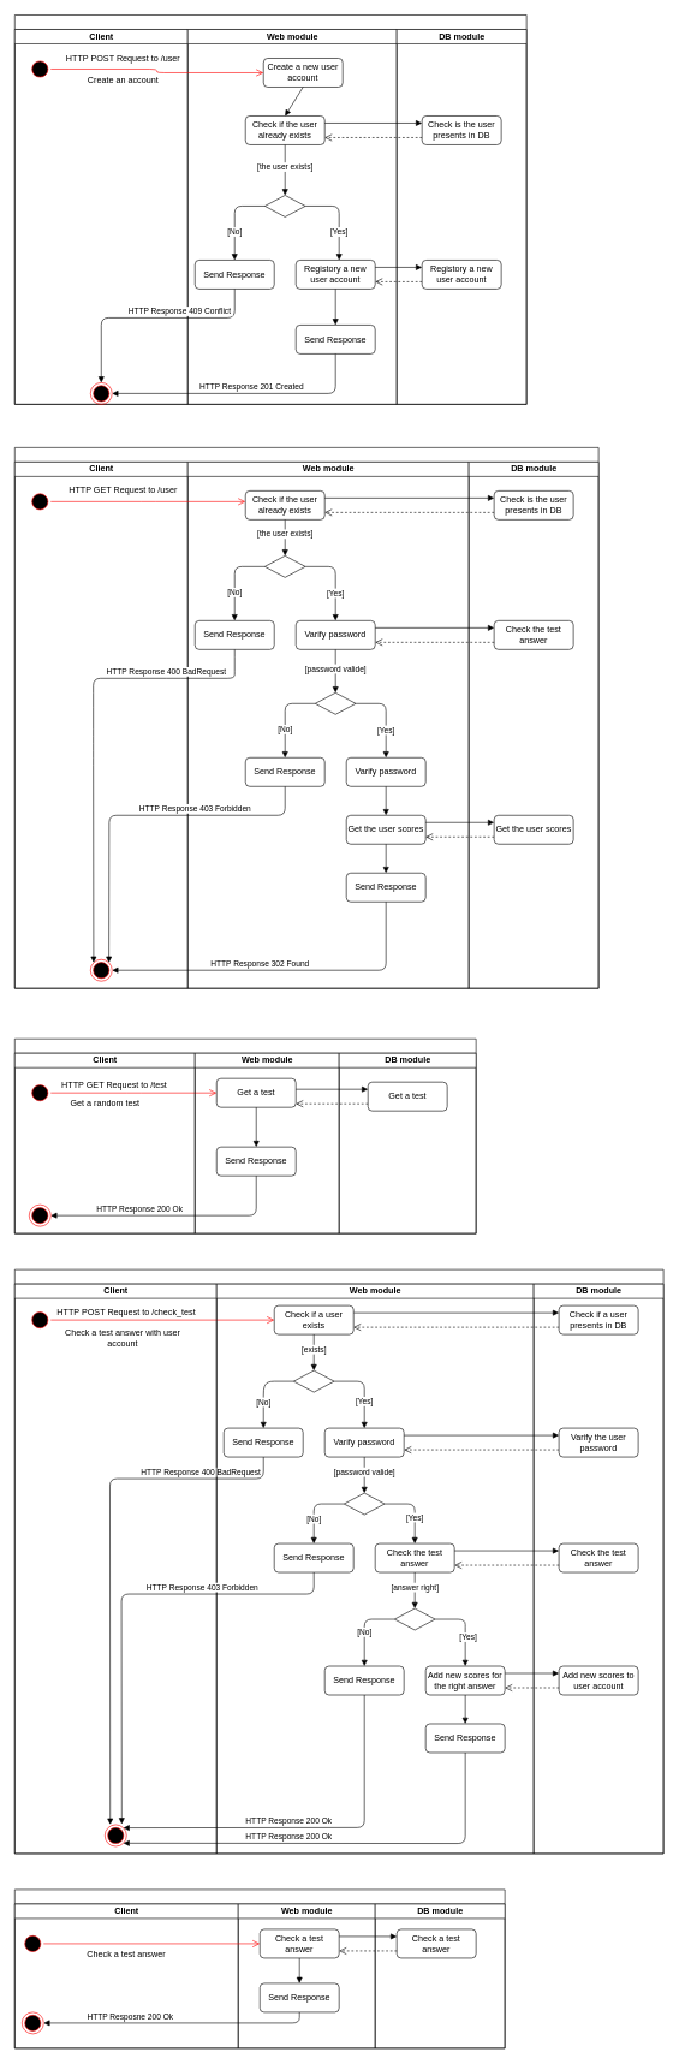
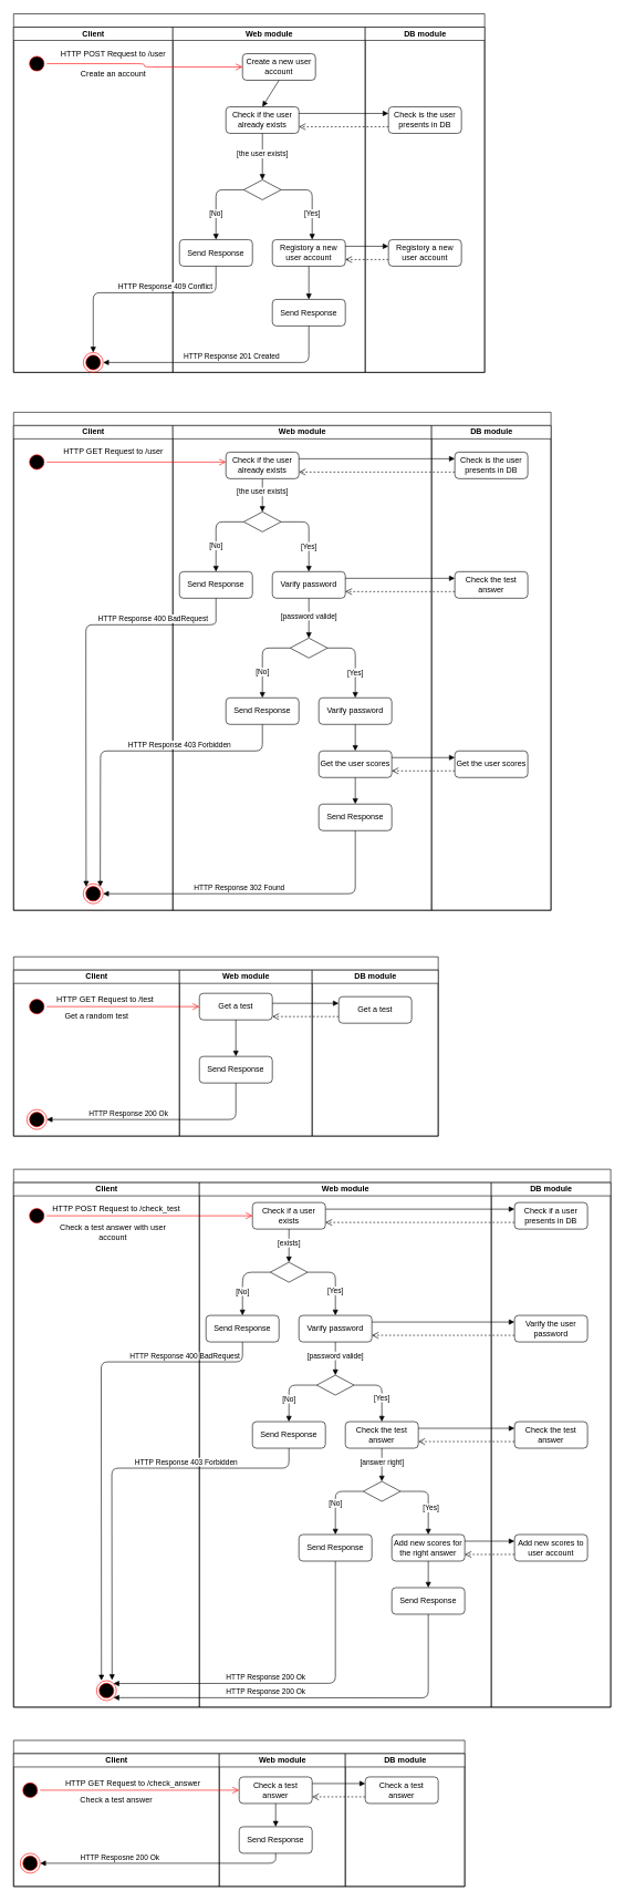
+ <mxCell id="51" value="&lt;span&gt;HTTP GET Request to /check_answer&lt;/span&gt;" style="text;html=1;strokeColor=none;fillColor=none;align=center;verticalAlign=middle;whiteSpace=wrap;rounded=0;" vertex="1" parent="49"><mxGeometry x="70" y="35" width="220" height="20" as="geometry" /></mxCell>
